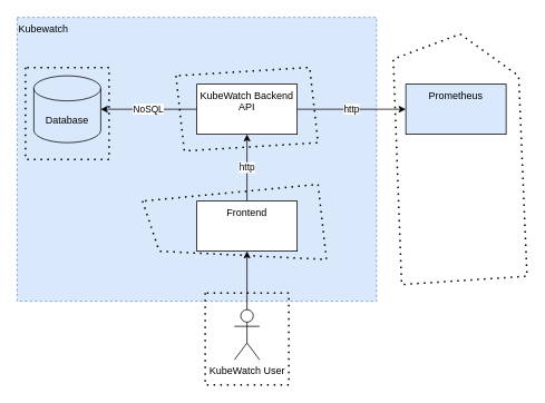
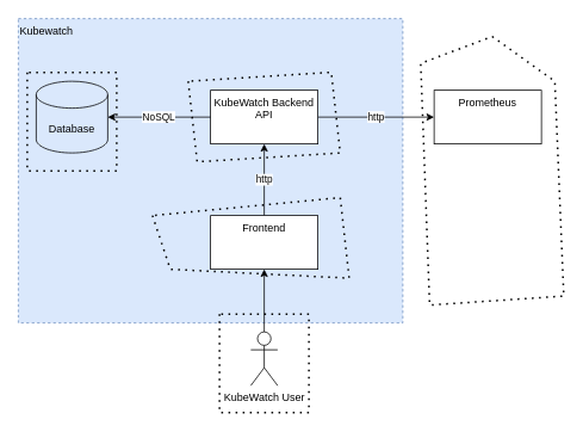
- <mxCell id="7" value="Prometheus" style="whiteSpace=wrap;html=1;verticalAlign=top;fillColor=#dae8fc;" parent="1" vertex="1"><mxGeometry x="485" y="100" width="120" height="60" as="geometry" /></mxCell>
+ <mxCell id="7" value="Prometheus" style="whiteSpace=wrap;html=1;verticalAlign=top;" parent="1" vertex="1"><mxGeometry x="485" y="100" width="120" height="60" as="geometry" /></mxCell>
